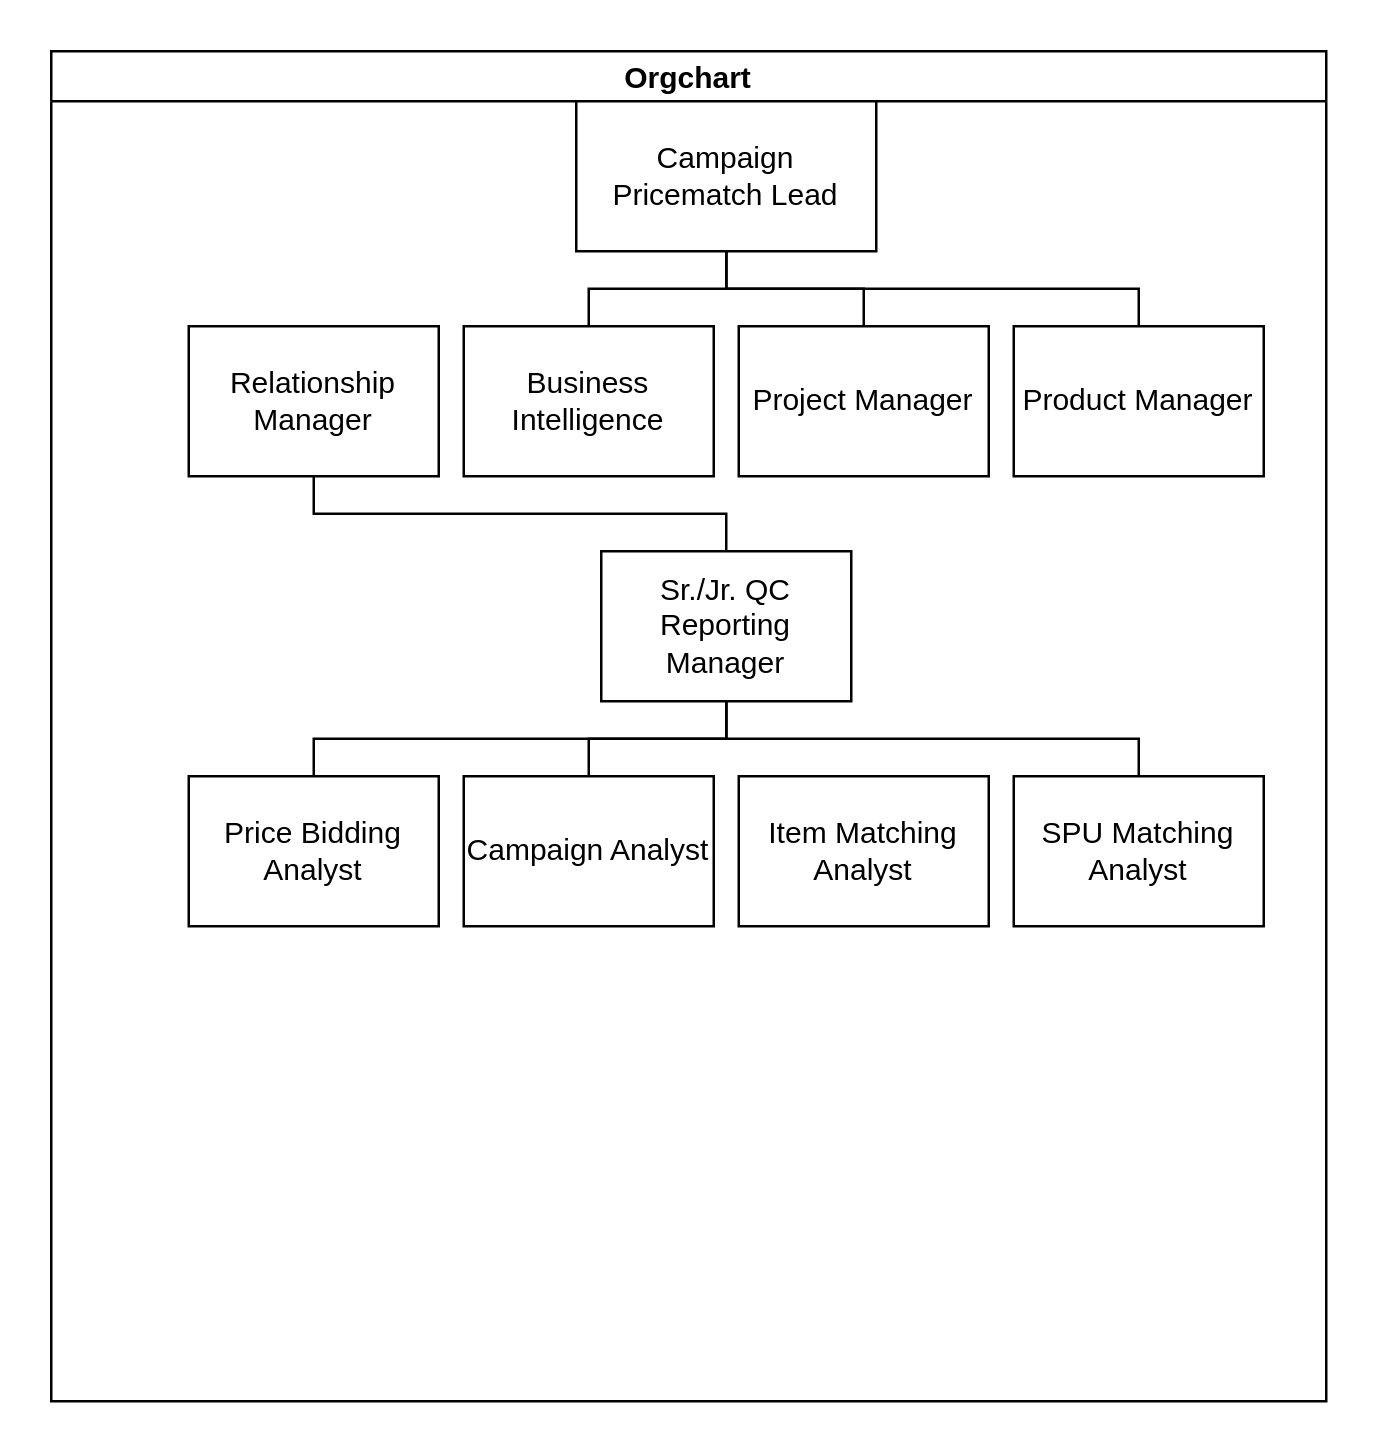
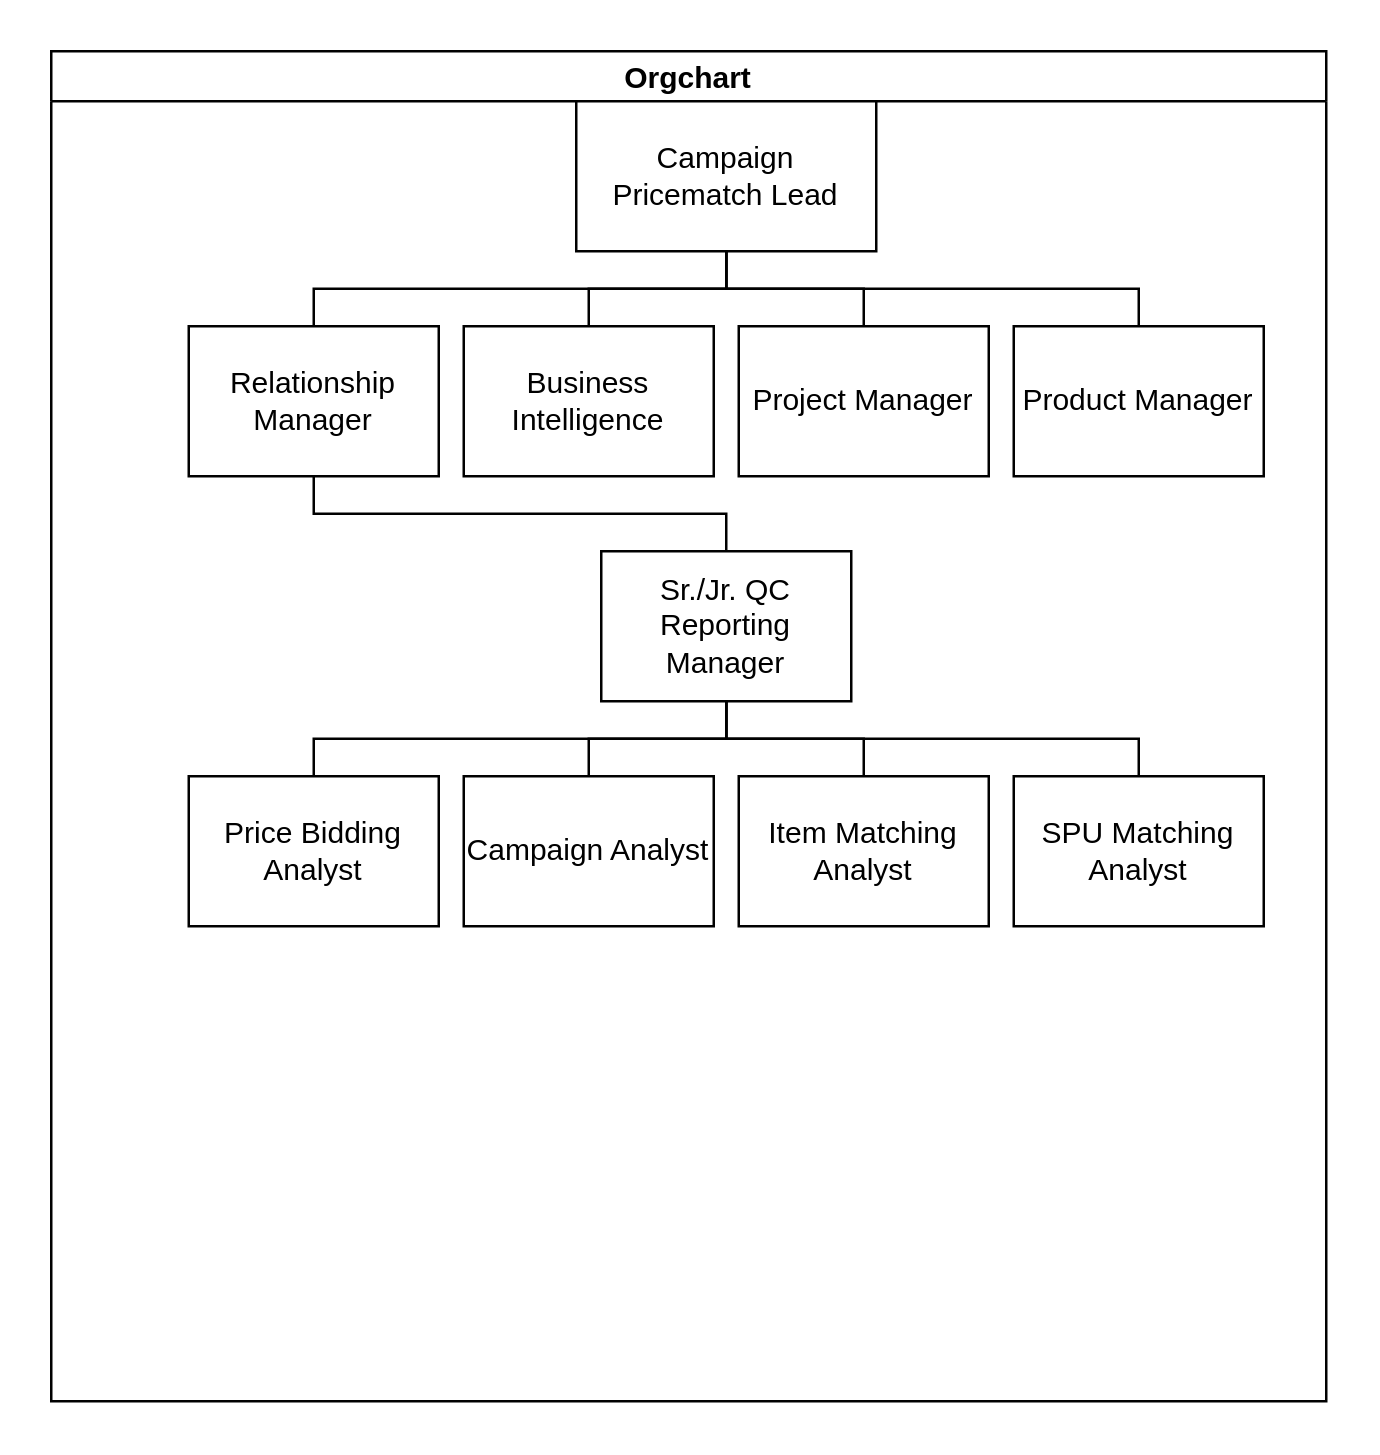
+ <mxCell id="4" value="" style="edgeStyle=elbowEdgeStyle;elbow=vertical;sourcePerimeterSpacing=0;targetPerimeterSpacing=0;startArrow=none;endArrow=none;rounded=0;curved=0;" edge="1" parent="2" source="3" target="5"><mxGeometry relative="1" as="geometry" /></mxCell>
+ <mxCell id="16" value="" style="edgeStyle=elbowEdgeStyle;elbow=vertical;sourcePerimeterSpacing=0;targetPerimeterSpacing=0;startArrow=none;endArrow=none;rounded=0;curved=0;" edge="1" target="17" source="13" parent="2"><mxGeometry relative="1" as="geometry"><mxPoint x="280" y="280" as="sourcePoint" /></mxGeometry></mxCell>
